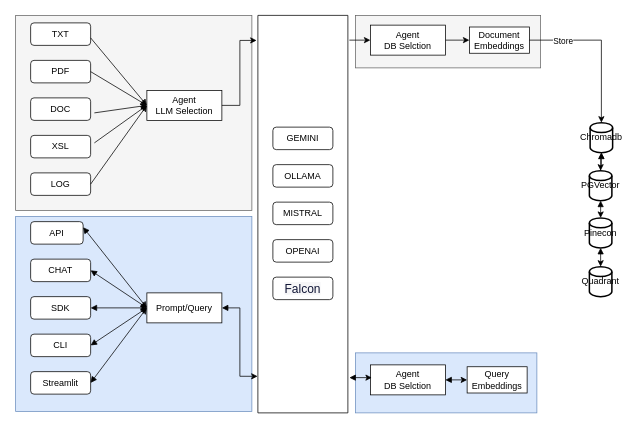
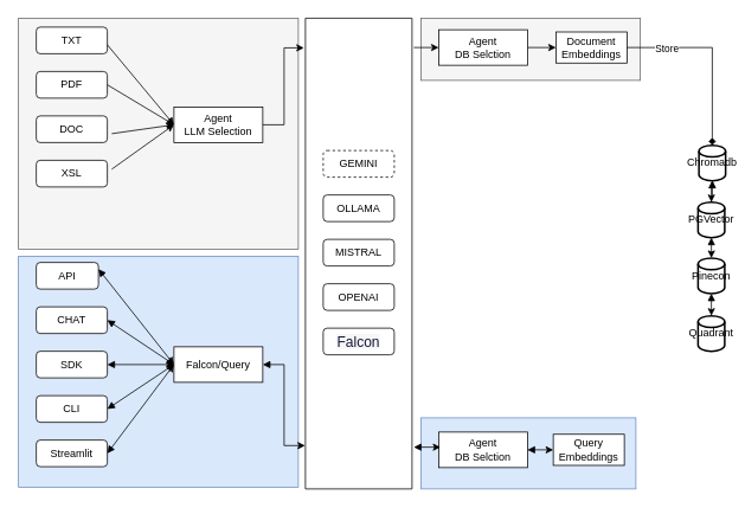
- <mxCell id="52" style="edgeStyle=orthogonalEdgeStyle;rounded=0;orthogonalLoop=1;jettySize=auto;html=1;exitX=1;exitY=0.5;exitDx=0;exitDy=0;entryX=0.5;entryY=0;entryDx=0;entryDy=0;entryPerimeter=0;" parent="1" source="30" target="25" edge="1"><mxGeometry relative="1" as="geometry" /></mxCell>
+ <mxCell id="52" style="edgeStyle=orthogonalEdgeStyle;rounded=0;orthogonalLoop=1;jettySize=auto;html=1;exitX=1;exitY=0.5;exitDx=0;exitDy=0;entryX=0.5;entryY=0;entryDx=0;entryDy=0;entryPerimeter=0;endArrow=diamond;" parent="1" source="30" target="25" edge="1"><mxGeometry relative="1" as="geometry" /></mxCell>
- <mxCell id="22" value="GEMINI" style="rounded=1;whiteSpace=wrap;html=1;" parent="1" vertex="1"><mxGeometry x="363" y="169" width="80" height="30" as="geometry" /></mxCell>
+ <mxCell id="22" value="GEMINI" style="rounded=1;whiteSpace=wrap;html=1;dashed=1;" parent="1" vertex="1"><mxGeometry x="363" y="169" width="80" height="30" as="geometry" /></mxCell>
- <mxCell id="17" value="" style="endArrow=classic;html=1;rounded=0;entryX=0;entryY=0.5;entryDx=0;entryDy=0;exitX=1;exitY=0.5;exitDx=0;exitDy=0;" parent="1" source="7" target="12" edge="1"><mxGeometry width="50" height="50" relative="1" as="geometry"><mxPoint x="160" y="90" as="sourcePoint" /><mxPoint x="235" y="180" as="targetPoint" /></mxGeometry></mxCell>
- <mxCell id="7" value="LOG" style="rounded=1;whiteSpace=wrap;html=1;" parent="1" vertex="1"><mxGeometry x="40" y="230" width="80" height="30" as="geometry" /></mxCell>
- <mxCell id="36" value="Prompt/Query&lt;div&gt;&lt;/div&gt;" style="rounded=0;whiteSpace=wrap;html=1;" parent="1" vertex="1"><mxGeometry x="195" y="390" width="100" height="40" as="geometry" /></mxCell>
+ <mxCell id="36" value="Falcon/Query&lt;div&gt;&lt;/div&gt;" style="rounded=0;whiteSpace=wrap;html=1;" parent="1" vertex="1"><mxGeometry x="195" y="390" width="100" height="40" as="geometry" /></mxCell>
